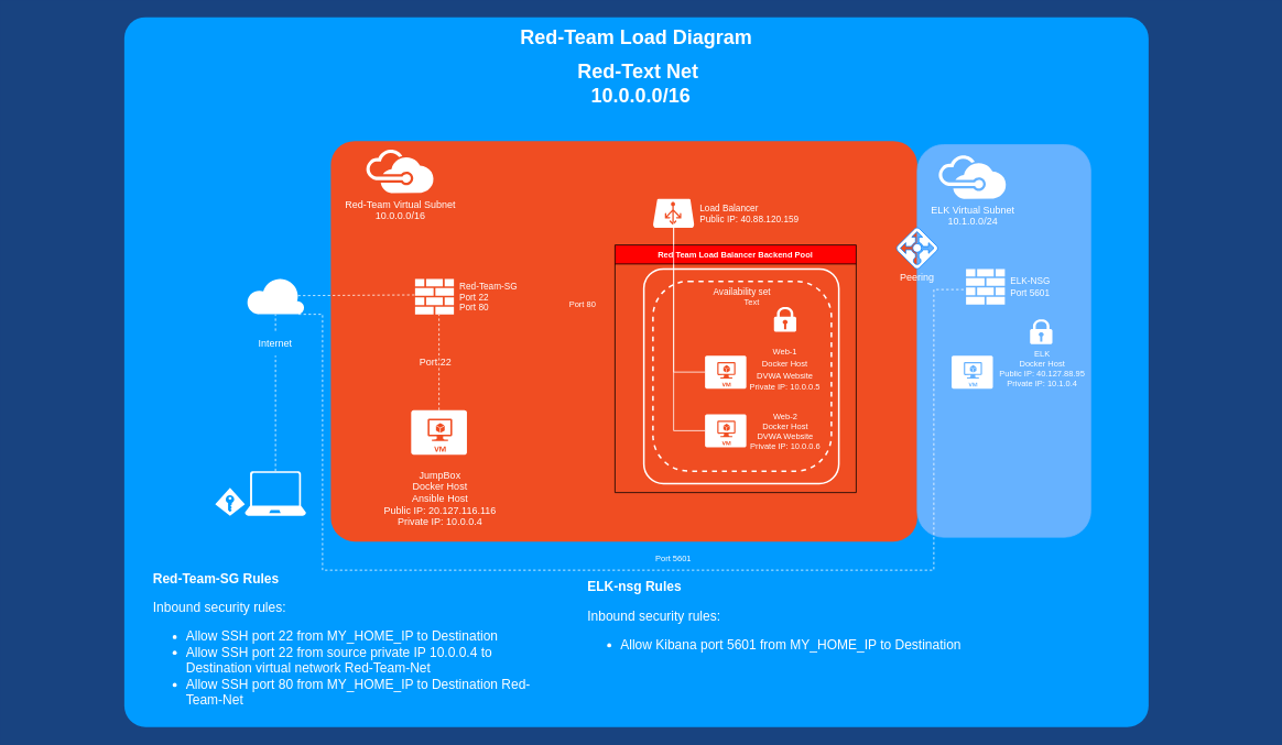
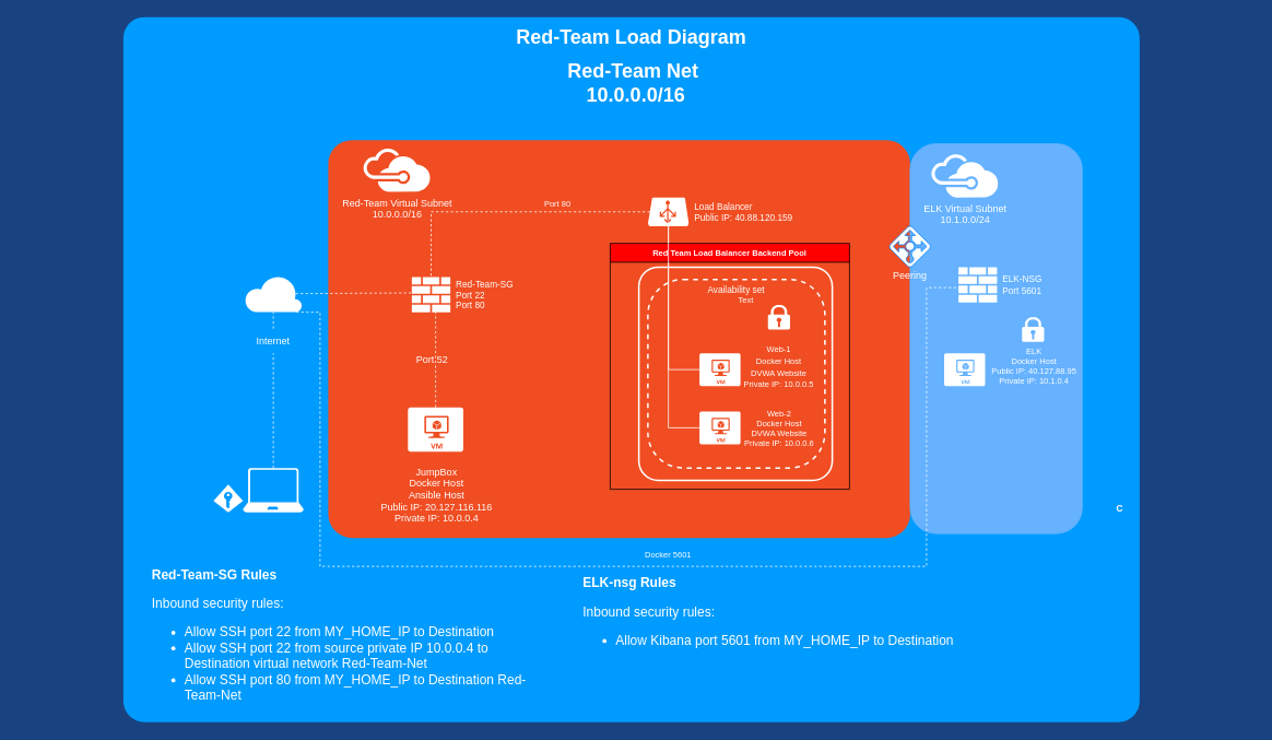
- <mxCell id="14" value="Red-Text Net&amp;nbsp;&lt;br&gt;10.0.0.0/16" style="text;strokeColor=none;fillColor=none;html=1;fontSize=24;fontStyle=1;verticalAlign=middle;align=center;rounded=0;shadow=0;fontColor=#FFFFFF;" parent="1" vertex="1"><mxGeometry x="20" y="80" width="1510" height="40" as="geometry" /></mxCell>
+ <mxCell id="14" value="Red-Team Net&amp;nbsp;&lt;br&gt;10.0.0.0/16" style="text;strokeColor=none;fillColor=none;html=1;fontSize=24;fontStyle=1;verticalAlign=middle;align=center;rounded=0;shadow=0;fontColor=#FFFFFF;" parent="1" vertex="1"><mxGeometry x="20" y="80" width="1510" height="40" as="geometry" /></mxCell>
+ <mxCell id="10" style="edgeStyle=orthogonalEdgeStyle;rounded=0;orthogonalLoop=1;jettySize=auto;html=1;exitX=0.05;exitY=0.5;exitDx=0;exitDy=0;exitPerimeter=0;dashed=1;fontColor=#FFFFFF;endArrow=none;endFill=0;strokeColor=#FFFFFF;" edge="1" parent="1" source="11" target="9"><mxGeometry relative="1" as="geometry" /></mxCell>
- <mxCell id="30" value="Port 80" style="text;html=1;strokeColor=none;fillColor=none;align=center;verticalAlign=middle;whiteSpace=wrap;rounded=0;fontSize=10;fontColor=#FFFFFF;" vertex="1" parent="1"><mxGeometry x="675" y="353" width="60" height="30" as="geometry" /></mxCell>
+ <mxCell id="30" value="Port 80" style="text;html=1;strokeColor=none;fillColor=none;align=center;verticalAlign=middle;whiteSpace=wrap;rounded=0;fontSize=10;fontColor=#FFFFFF;" vertex="1" parent="1"><mxGeometry x="650" y="233" width="60" height="30" as="geometry" /></mxCell>
- <mxCell id="26" value="Port 22" style="text;html=1;strokeColor=none;fillColor=none;align=center;verticalAlign=middle;whiteSpace=wrap;rounded=0;fontColor=#FFFFFF;" vertex="1" parent="1"><mxGeometry x="497" y="423" width="60" height="30" as="geometry" /></mxCell>
+ <mxCell id="26" value="Port 52" style="text;html=1;strokeColor=none;fillColor=none;align=center;verticalAlign=middle;whiteSpace=wrap;rounded=0;fontColor=#FFFFFF;" vertex="1" parent="1"><mxGeometry x="497" y="423" width="60" height="30" as="geometry" /></mxCell>
+ <mxCell id="13" value="C" style="text;html=1;strokeColor=none;fillColor=none;align=center;verticalAlign=middle;whiteSpace=wrap;rounded=1;shadow=0;fontSize=11;fontColor=#FFFFFF;fontStyle=1" parent="1" vertex="1"><mxGeometry x="1356" y="610" width="20" height="20" as="geometry" /></mxCell>
- <mxCell id="43" value="Port 5601" style="text;html=1;strokeColor=none;fillColor=none;align=center;verticalAlign=middle;whiteSpace=wrap;rounded=0;sketch=0;fontSize=10;fontColor=#FFFFFF;" vertex="1" parent="1"><mxGeometry x="785" y="660" width="60" height="30" as="geometry" /></mxCell>
+ <mxCell id="43" value="Docker 5601" style="text;html=1;strokeColor=none;fillColor=none;align=center;verticalAlign=middle;whiteSpace=wrap;rounded=0;sketch=0;fontSize=10;fontColor=#FFFFFF;" vertex="1" parent="1"><mxGeometry x="785" y="660" width="60" height="30" as="geometry" /></mxCell>
